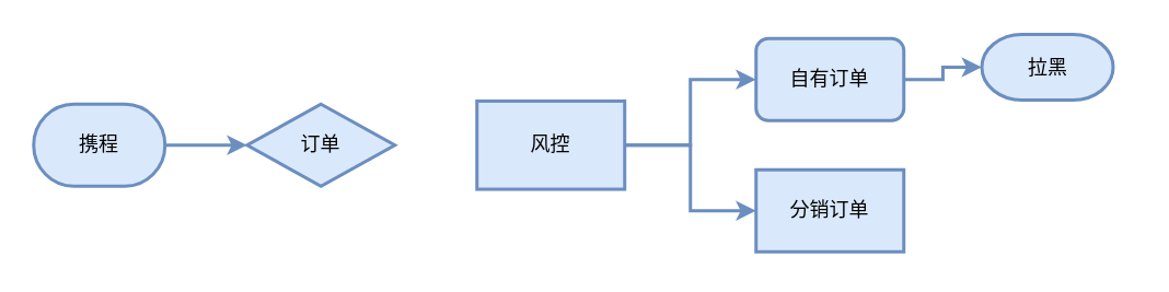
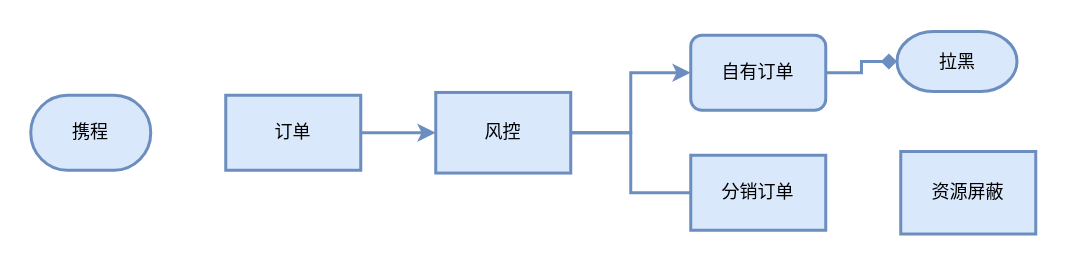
- <mxCell id="13" style="edgeStyle=orthogonalEdgeStyle;rounded=0;orthogonalLoop=1;jettySize=auto;html=1;exitX=1;exitY=0.5;exitDx=0;exitDy=0;entryX=0;entryY=0.5;entryDx=0;entryDy=0;entryPerimeter=0;strokeWidth=2;fillColor=#dae8fc;strokeColor=#6c8ebf;" edge="1" parent="1" source="9" target="11"><mxGeometry relative="1" as="geometry" /></mxCell>
+ <mxCell id="13" style="edgeStyle=orthogonalEdgeStyle;rounded=0;orthogonalLoop=1;jettySize=auto;html=1;exitX=1;exitY=0.5;exitDx=0;exitDy=0;entryX=0;entryY=0.5;entryDx=0;entryDy=0;entryPerimeter=0;strokeWidth=2;fillColor=#dae8fc;strokeColor=#6c8ebf;endArrow=diamond;" edge="1" parent="1" source="9" target="11"><mxGeometry relative="1" as="geometry" /></mxCell>
- <mxCell id="2" style="edgeStyle=orthogonalEdgeStyle;rounded=0;orthogonalLoop=1;jettySize=auto;html=1;exitX=1;exitY=0.5;exitDx=0;exitDy=0;exitPerimeter=0;entryX=0;entryY=0.5;entryDx=0;entryDy=0;strokeWidth=2;fillColor=#dae8fc;strokeColor=#6c8ebf;" edge="1" parent="1" source="3" target="5"><mxGeometry relative="1" as="geometry" /></mxCell>
- <mxCell id="5" value="订单" style="rhombus;whiteSpace=wrap;html=1;strokeWidth=2;fillColor=#dae8fc;strokeColor=#6c8ebf;" vertex="1" parent="1"><mxGeometry x="150" y="63" width="90" height="50" as="geometry" /></mxCell>
+ <mxCell id="5" value="订单" style="rounded=0;whiteSpace=wrap;html=1;strokeWidth=2;fillColor=#dae8fc;strokeColor=#6c8ebf;" vertex="1" parent="1"><mxGeometry x="150" y="63" width="90" height="50" as="geometry" /></mxCell>
+ <mxCell id="4" style="edgeStyle=orthogonalEdgeStyle;rounded=0;orthogonalLoop=1;jettySize=auto;html=1;exitX=1;exitY=0.5;exitDx=0;exitDy=0;entryX=0;entryY=0.5;entryDx=0;entryDy=0;strokeWidth=2;fillColor=#dae8fc;strokeColor=#6c8ebf;" edge="1" parent="1" source="5" target="8"><mxGeometry relative="1" as="geometry" /></mxCell>
- <mxCell id="7" style="edgeStyle=orthogonalEdgeStyle;rounded=0;orthogonalLoop=1;jettySize=auto;html=1;exitX=1;exitY=0.5;exitDx=0;exitDy=0;entryX=0;entryY=0.5;entryDx=0;entryDy=0;strokeWidth=2;fillColor=#dae8fc;strokeColor=#6c8ebf;" edge="1" parent="1" source="8" target="10"><mxGeometry relative="1" as="geometry" /></mxCell>
+ <mxCell id="7" style="edgeStyle=orthogonalEdgeStyle;rounded=0;orthogonalLoop=1;jettySize=auto;html=1;exitX=1;exitY=0.5;exitDx=0;exitDy=0;entryX=0;entryY=0.5;entryDx=0;entryDy=0;strokeWidth=2;fillColor=#dae8fc;strokeColor=#6c8ebf;endArrow=none;" edge="1" parent="1" source="8" target="10"><mxGeometry relative="1" as="geometry" /></mxCell>
+ <mxCell id="12" value="资源屏蔽" style="rounded=0;whiteSpace=wrap;html=1;strokeWidth=2;fillColor=#dae8fc;strokeColor=#6c8ebf;" vertex="1" parent="1"><mxGeometry x="600" y="100.5" width="90" height="55" as="geometry" /></mxCell>
